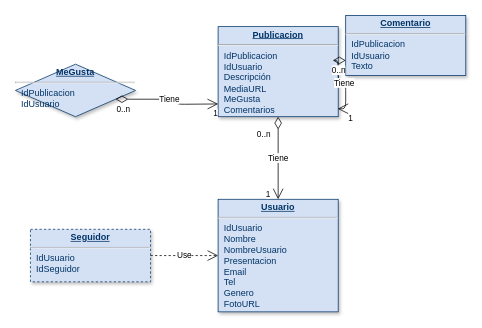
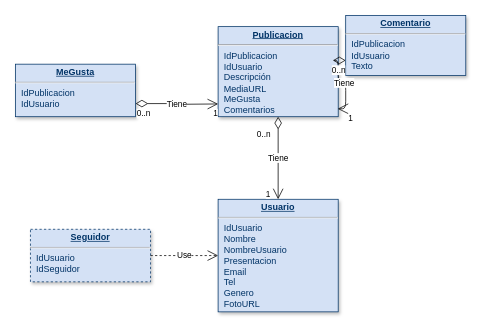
- <mxCell id="5" value="&lt;p style=&quot;margin: 0px ; margin-top: 4px ; text-align: center ; text-decoration: underline&quot;&gt;&lt;b&gt;MeGusta&lt;/b&gt;&lt;/p&gt;&lt;hr&gt;&lt;p style=&quot;margin: 0px ; margin-left: 8px&quot;&gt;IdPublicacion&lt;/p&gt;&lt;p style=&quot;margin: 0px ; margin-left: 8px&quot;&gt;IdUsuario&lt;/p&gt;&lt;p style=&quot;margin: 0px ; margin-left: 8px&quot;&gt;&lt;br&gt;&lt;/p&gt;&lt;p style=&quot;margin: 0px ; margin-left: 8px&quot;&gt;&lt;br&gt;&lt;/p&gt;&lt;p style=&quot;margin: 0px ; margin-left: 8px&quot;&gt;&lt;br&gt;&lt;/p&gt;&lt;p style=&quot;margin: 0px ; margin-left: 8px&quot;&gt;&lt;br&gt;&lt;/p&gt;" style="rhombus;verticalAlign=top;align=left;overflow=fill;fontSize=12;fontFamily=Helvetica;html=1;strokeColor=#003366;shadow=1;fillColor=#D4E1F5;fontColor=#003366;" vertex="1" parent="1"><mxGeometry x="20" y="85" width="160" height="70" as="geometry" /></mxCell>
+ <mxCell id="5" value="&lt;p style=&quot;margin: 0px ; margin-top: 4px ; text-align: center ; text-decoration: underline&quot;&gt;&lt;b&gt;MeGusta&lt;/b&gt;&lt;/p&gt;&lt;hr&gt;&lt;p style=&quot;margin: 0px ; margin-left: 8px&quot;&gt;IdPublicacion&lt;/p&gt;&lt;p style=&quot;margin: 0px ; margin-left: 8px&quot;&gt;IdUsuario&lt;/p&gt;&lt;p style=&quot;margin: 0px ; margin-left: 8px&quot;&gt;&lt;br&gt;&lt;/p&gt;&lt;p style=&quot;margin: 0px ; margin-left: 8px&quot;&gt;&lt;br&gt;&lt;/p&gt;&lt;p style=&quot;margin: 0px ; margin-left: 8px&quot;&gt;&lt;br&gt;&lt;/p&gt;&lt;p style=&quot;margin: 0px ; margin-left: 8px&quot;&gt;&lt;br&gt;&lt;/p&gt;" style="verticalAlign=top;align=left;overflow=fill;fontSize=12;fontFamily=Helvetica;html=1;strokeColor=#003366;shadow=1;fillColor=#D4E1F5;fontColor=#003366" vertex="1" parent="1"><mxGeometry x="20" y="85" width="160" height="70" as="geometry" /></mxCell>
